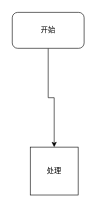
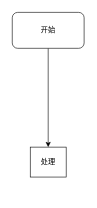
- <mxCell id="4" value="处理" style="whiteSpace=wrap;html=1;aspect=fixed;" vertex="1" parent="1"><mxGeometry x="50" y="245" width="80" height="80" as="geometry" /></mxCell>
+ <mxCell id="4" value="处理" style="whiteSpace=wrap;html=1;aspect=fixed;" vertex="1" parent="1"><mxGeometry x="50" y="245" width="60" height="50" as="geometry" /></mxCell>
